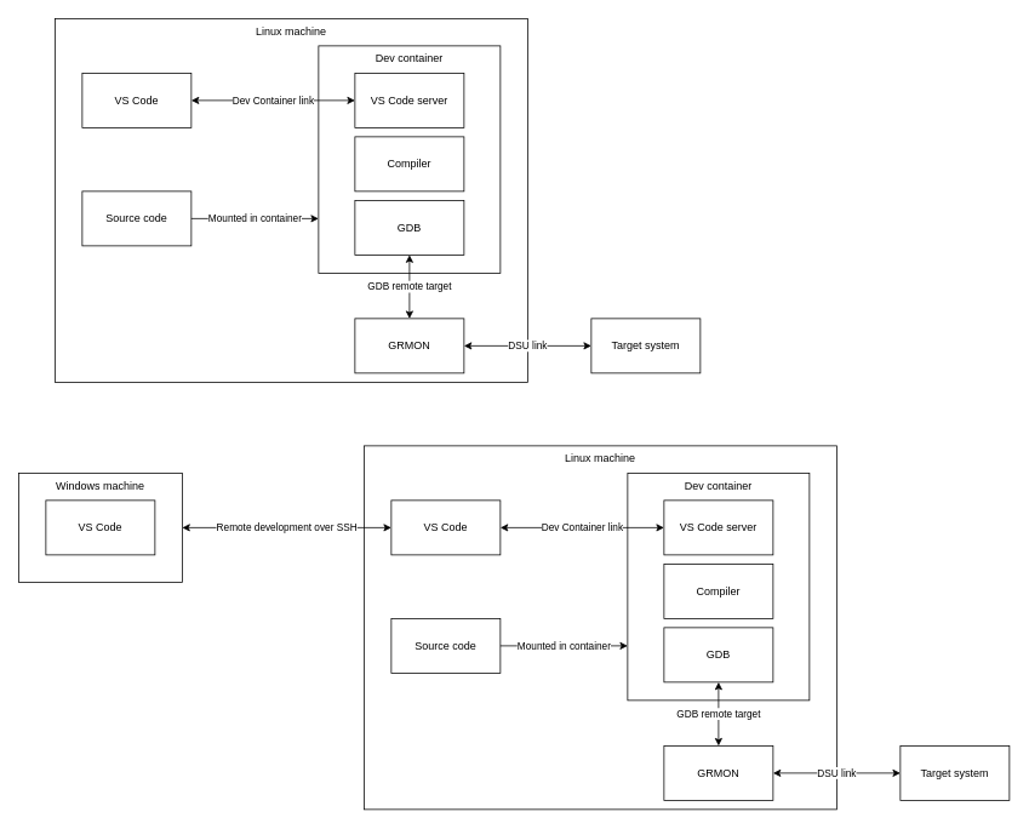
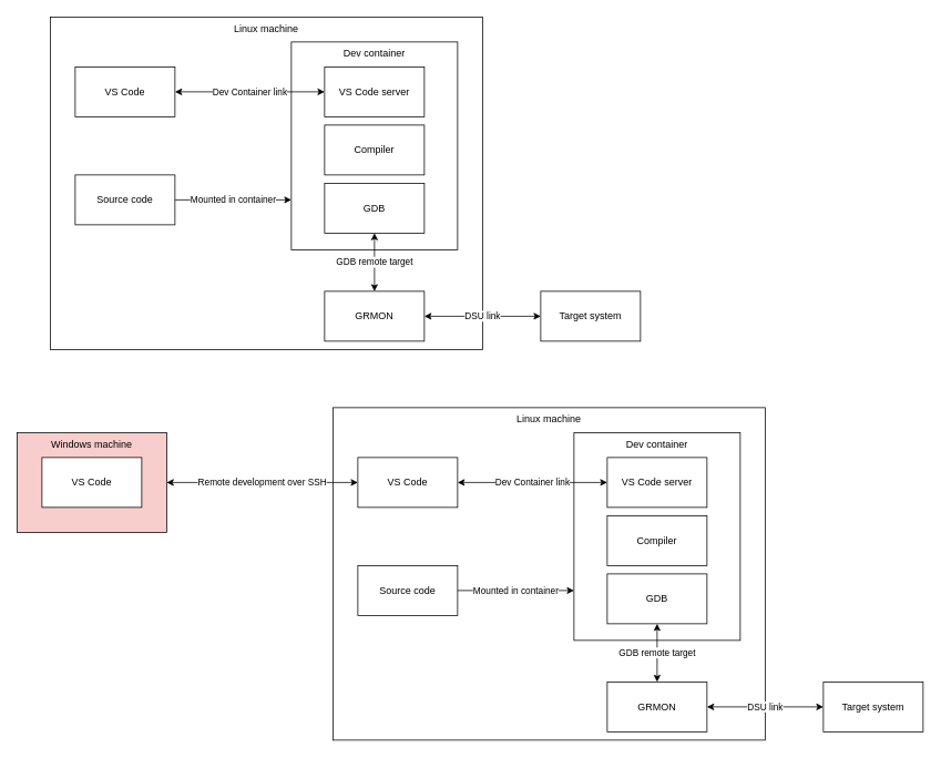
- <mxCell id="9" value="Windows machine" style="rounded=0;whiteSpace=wrap;html=1;verticalAlign=top;align=center;" vertex="1" parent="1"><mxGeometry x="20" y="520" width="180" height="120" as="geometry" /></mxCell>
+ <mxCell id="9" value="Windows machine" style="rounded=0;whiteSpace=wrap;html=1;verticalAlign=top;align=center;fillColor=#f8cecc;" vertex="1" parent="1"><mxGeometry x="20" y="520" width="180" height="120" as="geometry" /></mxCell>
